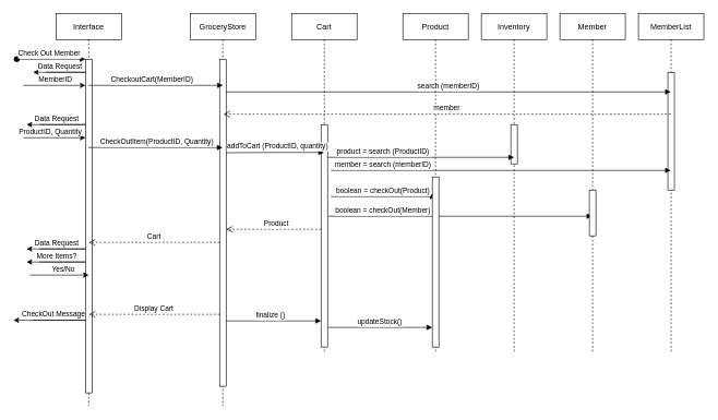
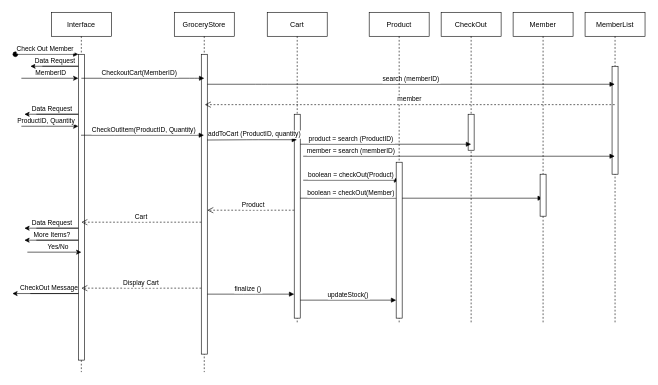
- <mxCell id="25" value="Inventory" style="shape=umlLifeline;perimeter=lifelinePerimeter;container=1;collapsible=0;recursiveResize=0;rounded=0;shadow=0;strokeWidth=1;" parent="1" vertex="1"><mxGeometry x="735" y="20" width="100" height="520" as="geometry" /></mxCell>
+ <mxCell id="25" value="CheckOut" style="shape=umlLifeline;perimeter=lifelinePerimeter;container=1;collapsible=0;recursiveResize=0;rounded=0;shadow=0;strokeWidth=1;" parent="1" vertex="1"><mxGeometry x="735" y="20" width="100" height="520" as="geometry" /></mxCell>
